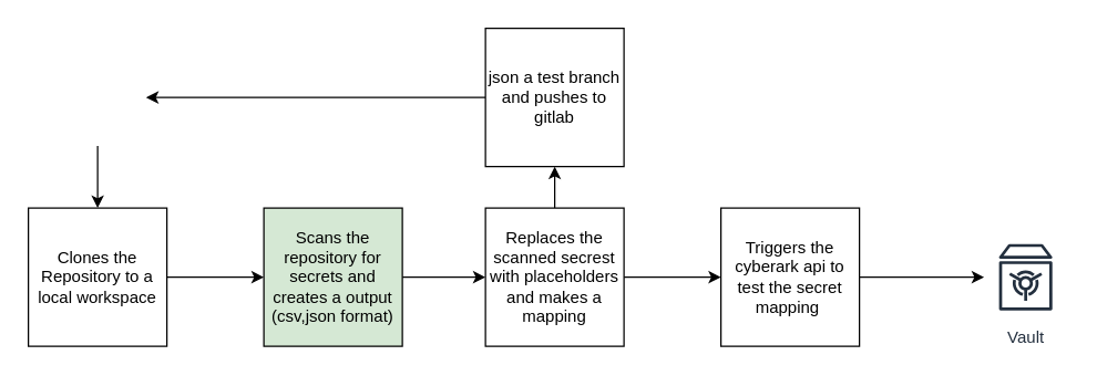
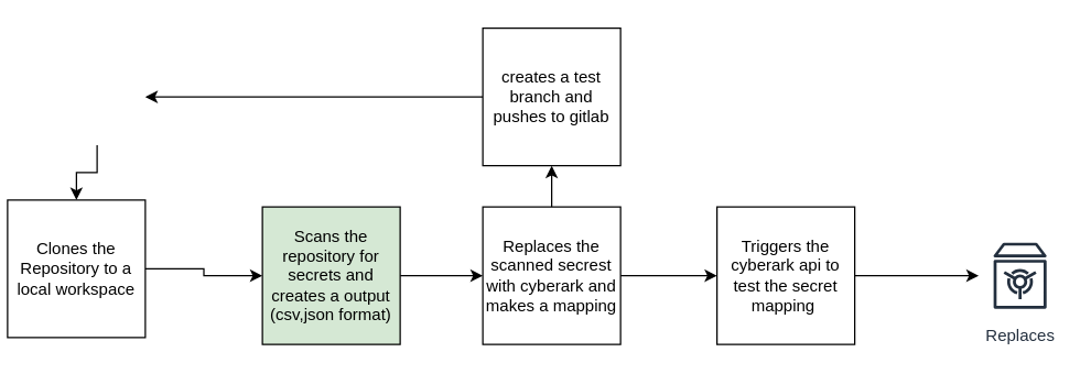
- <mxCell id="15" value="json a test branch and pushes to gitlab" style="whiteSpace=wrap;html=1;aspect=fixed;" vertex="1" parent="1"><mxGeometry x="350" y="20" width="100" height="100" as="geometry" /></mxCell>
+ <mxCell id="15" value="creates a test branch and pushes to gitlab" style="whiteSpace=wrap;html=1;aspect=fixed;" vertex="1" parent="1"><mxGeometry x="350" y="20" width="100" height="100" as="geometry" /></mxCell>
- <mxCell id="3" value="Clones the Repository to a local workspace" style="whiteSpace=wrap;html=1;aspect=fixed;" vertex="1" parent="1"><mxGeometry x="20" y="150" width="100" height="100" as="geometry" /></mxCell>
+ <mxCell id="3" value="Clones the Repository to a local workspace" style="whiteSpace=wrap;html=1;aspect=fixed;" vertex="1" parent="1"><mxGeometry x="5" y="145" width="100" height="100" as="geometry" /></mxCell>
- <mxCell id="8" value="Replaces the scanned secrest with placeholders and makes a mapping" style="whiteSpace=wrap;html=1;aspect=fixed;" vertex="1" parent="1"><mxGeometry x="350" y="150" width="100" height="100" as="geometry" /></mxCell>
+ <mxCell id="8" value="Replaces the scanned secrest with cyberark and makes a mapping" style="whiteSpace=wrap;html=1;aspect=fixed;" vertex="1" parent="1"><mxGeometry x="350" y="150" width="100" height="100" as="geometry" /></mxCell>
- <mxCell id="11" value="Vault" style="sketch=0;outlineConnect=0;fontColor=#232F3E;gradientColor=none;strokeColor=#232F3E;fillColor=#ffffff;dashed=0;verticalLabelPosition=bottom;verticalAlign=top;align=center;html=1;fontSize=12;fontStyle=0;aspect=fixed;shape=mxgraph.aws4.resourceIcon;resIcon=mxgraph.aws4.vault;" vertex="1" parent="1"><mxGeometry x="710" y="170" width="60" height="60" as="geometry" /></mxCell>
+ <mxCell id="11" value="Replaces" style="sketch=0;outlineConnect=0;fontColor=#232F3E;gradientColor=none;strokeColor=#232F3E;fillColor=#ffffff;dashed=0;verticalLabelPosition=bottom;verticalAlign=top;align=center;html=1;fontSize=12;fontStyle=0;aspect=fixed;shape=mxgraph.aws4.resourceIcon;resIcon=mxgraph.aws4.vault;" vertex="1" parent="1"><mxGeometry x="710" y="170" width="60" height="60" as="geometry" /></mxCell>
